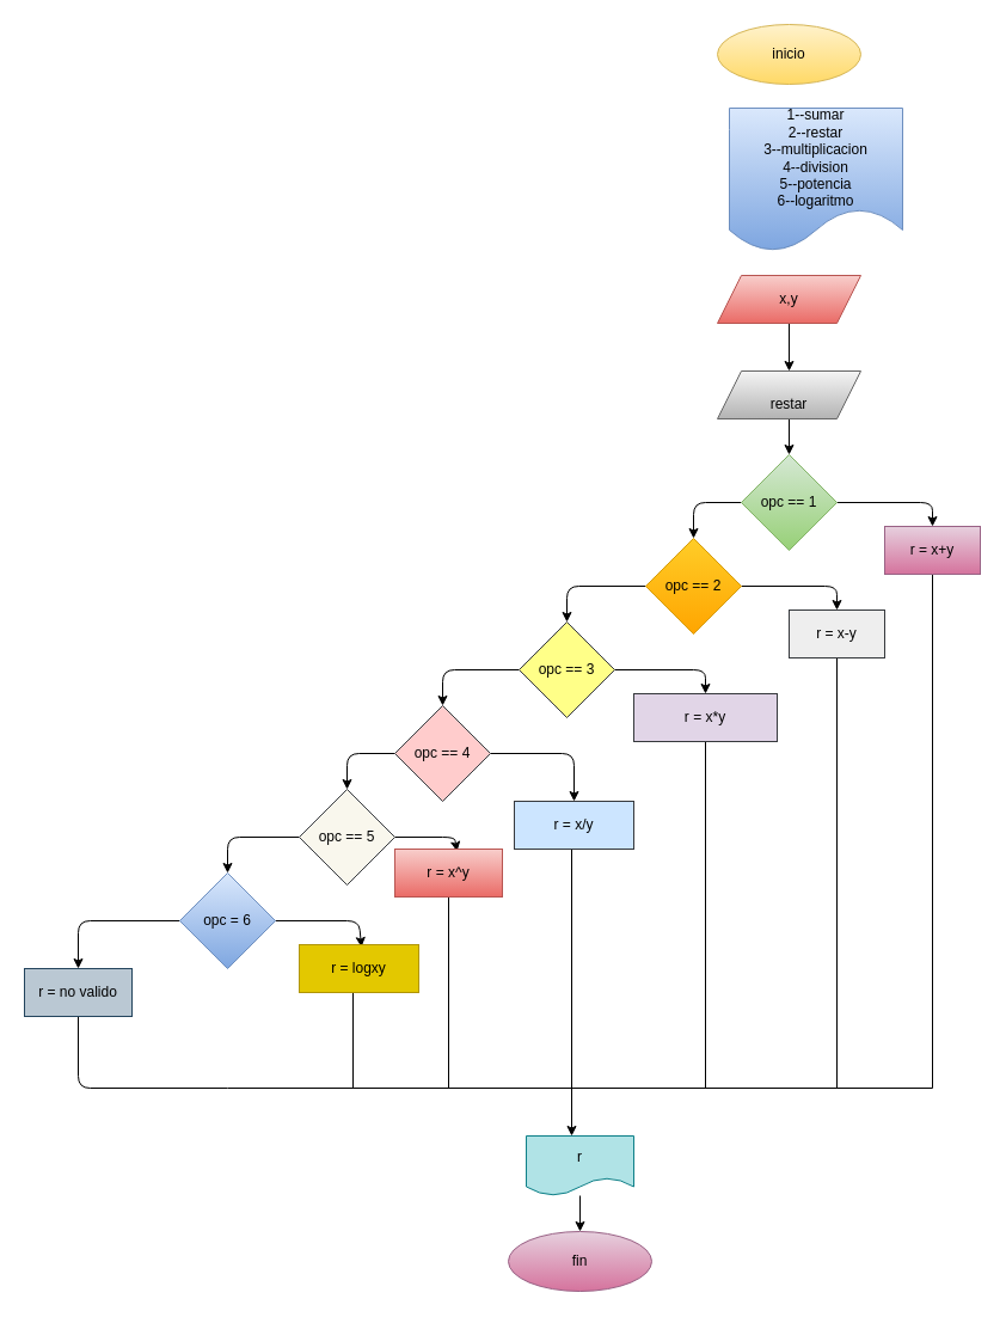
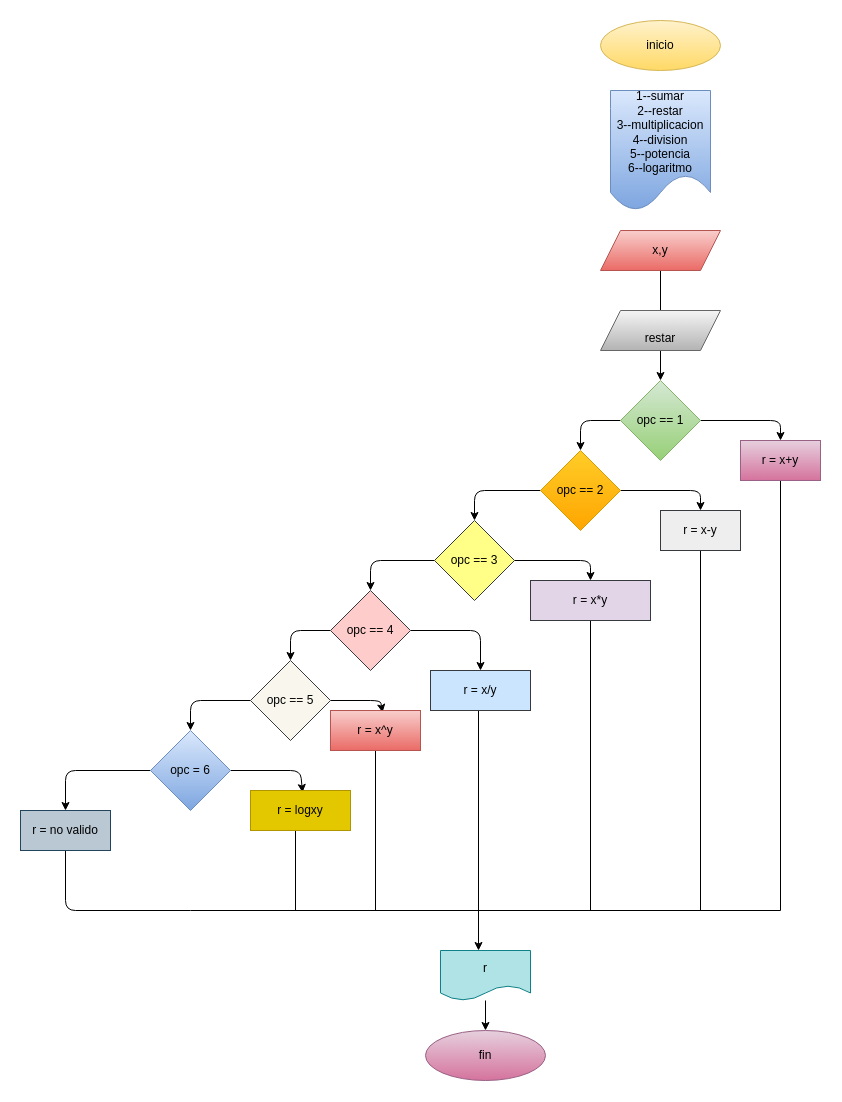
- <mxCell id="3" value="&lt;font color=&quot;#000000&quot;&gt;1--sumar&lt;br&gt;2--restar&lt;br&gt;3--multiplicacion&lt;br&gt;4--division&lt;br&gt;5--potencia&lt;br&gt;6--logaritmo&lt;/font&gt;" style="shape=document;whiteSpace=wrap;html=1;boundedLbl=1;fillColor=#dae8fc;gradientColor=#7ea6e0;strokeColor=#6c8ebf;" parent="1" vertex="1"><mxGeometry x="610" y="90" width="145" height="120" as="geometry" /></mxCell>
+ <mxCell id="3" value="&lt;font color=&quot;#000000&quot;&gt;1--sumar&lt;br&gt;2--restar&lt;br&gt;3--multiplicacion&lt;br&gt;4--division&lt;br&gt;5--potencia&lt;br&gt;6--logaritmo&lt;/font&gt;" style="shape=document;whiteSpace=wrap;html=1;boundedLbl=1;fillColor=#dae8fc;gradientColor=#7ea6e0;strokeColor=#6c8ebf;" parent="1" vertex="1"><mxGeometry x="610" y="90" width="100" height="120" as="geometry" /></mxCell>
- <mxCell id="4" value="" style="edgeStyle=none;html=1;fontColor=#000000;" parent="1" source="5" target="7" edge="1"><mxGeometry relative="1" as="geometry" /></mxCell>
+ <mxCell id="4" value="" style="edgeStyle=none;html=1;fontColor=#000000;endArrow=none;" parent="1" source="5" target="7" edge="1"><mxGeometry relative="1" as="geometry" /></mxCell>
